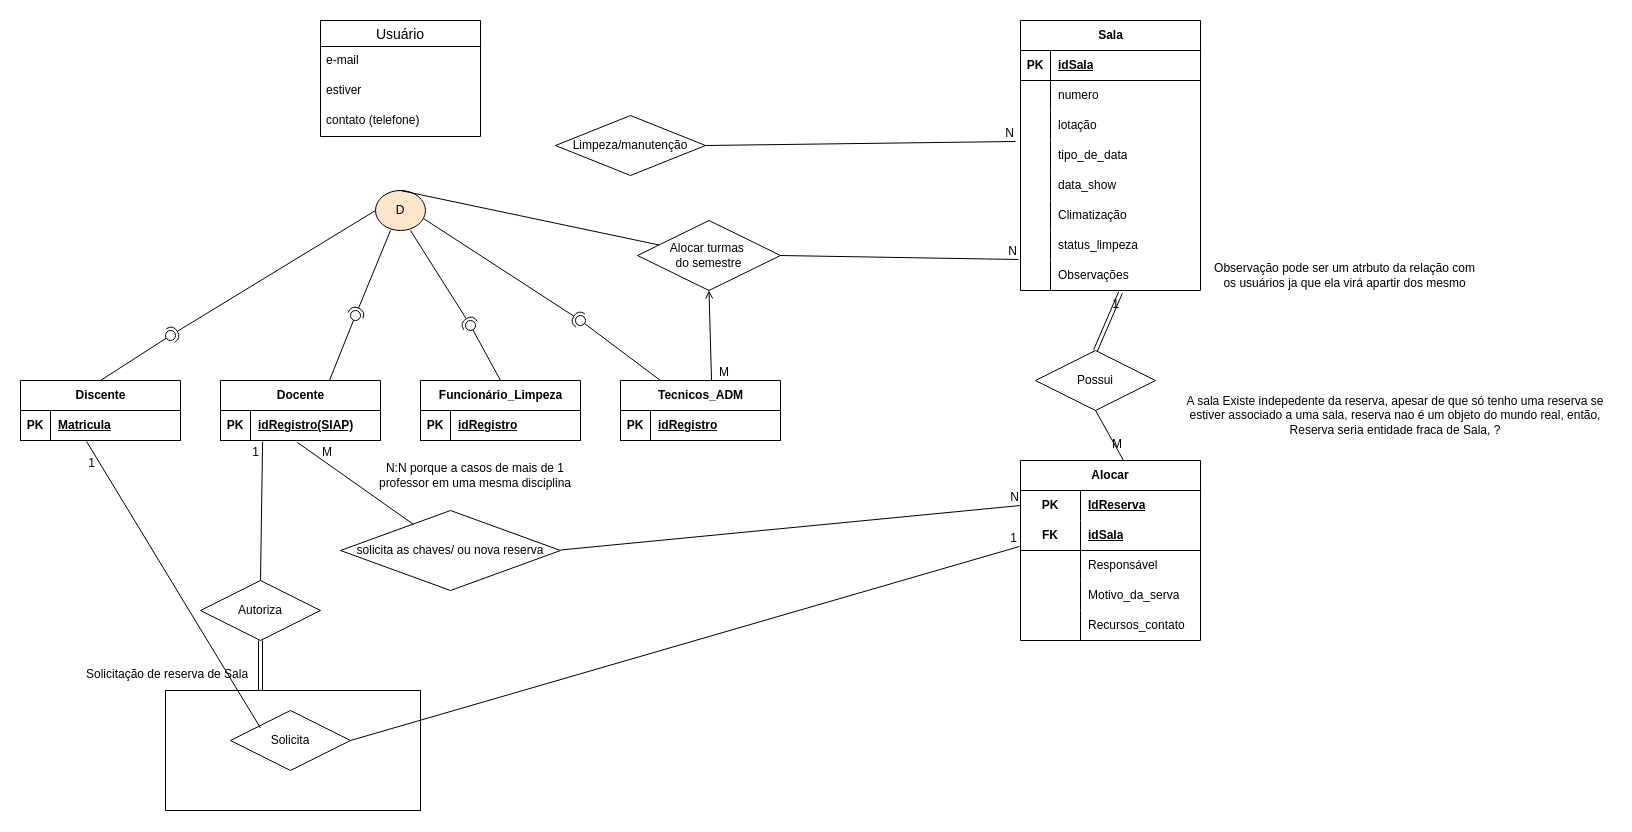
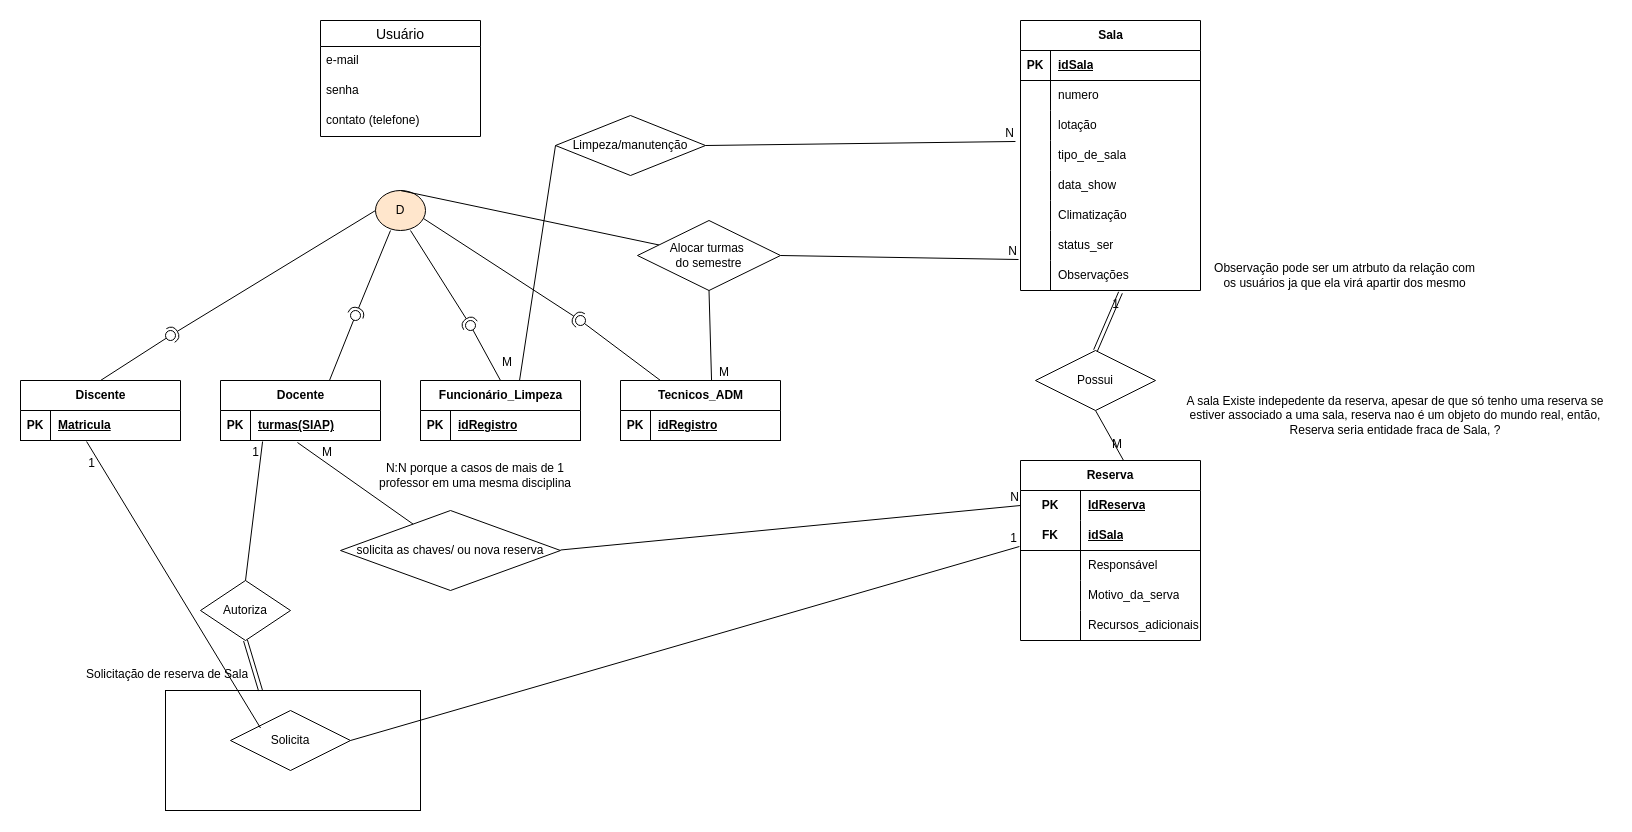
- <mxCell id="4" value="estiver" style="text;strokeColor=none;fillColor=none;spacingLeft=4;spacingRight=4;overflow=hidden;rotatable=0;points=[[0,0.5],[1,0.5]];portConstraint=eastwest;fontSize=12;whiteSpace=wrap;html=1;" vertex="1" parent="2"><mxGeometry y="56" width="160" height="30" as="geometry" /></mxCell>
+ <mxCell id="4" value="senha" style="text;strokeColor=none;fillColor=none;spacingLeft=4;spacingRight=4;overflow=hidden;rotatable=0;points=[[0,0.5],[1,0.5]];portConstraint=eastwest;fontSize=12;whiteSpace=wrap;html=1;" vertex="1" parent="2"><mxGeometry y="56" width="160" height="30" as="geometry" /></mxCell>
- <mxCell id="48" value="tipo_de_data" style="shape=partialRectangle;connectable=0;fillColor=none;top=0;left=0;bottom=0;right=0;align=left;spacingLeft=6;overflow=hidden;whiteSpace=wrap;html=1;" vertex="1" parent="46"><mxGeometry x="30" width="150" height="30" as="geometry"><mxRectangle width="150" height="30" as="alternateBounds" /></mxGeometry></mxCell>
+ <mxCell id="48" value="tipo_de_sala" style="shape=partialRectangle;connectable=0;fillColor=none;top=0;left=0;bottom=0;right=0;align=left;spacingLeft=6;overflow=hidden;whiteSpace=wrap;html=1;" vertex="1" parent="46"><mxGeometry x="30" width="150" height="30" as="geometry"><mxRectangle width="150" height="30" as="alternateBounds" /></mxGeometry></mxCell>
- <mxCell id="57" value="status_limpeza" style="shape=partialRectangle;connectable=0;fillColor=none;top=0;left=0;bottom=0;right=0;align=left;spacingLeft=6;overflow=hidden;whiteSpace=wrap;html=1;" vertex="1" parent="55"><mxGeometry x="30" width="150" height="30" as="geometry"><mxRectangle width="150" height="30" as="alternateBounds" /></mxGeometry></mxCell>
+ <mxCell id="57" value="status_ser" style="shape=partialRectangle;connectable=0;fillColor=none;top=0;left=0;bottom=0;right=0;align=left;spacingLeft=6;overflow=hidden;whiteSpace=wrap;html=1;" vertex="1" parent="55"><mxGeometry x="30" width="150" height="30" as="geometry"><mxRectangle width="150" height="30" as="alternateBounds" /></mxGeometry></mxCell>
+ <mxCell id="108" value="" style="endArrow=none;html=1;rounded=0;exitX=0.619;exitY=0;exitDx=0;exitDy=0;exitPerimeter=0;entryX=0;entryY=0.5;entryDx=0;entryDy=0;" edge="1" parent="1" source="19" target="110"><mxGeometry relative="1" as="geometry"><mxPoint x="519" y="380" as="sourcePoint" /><mxPoint x="1015" y="141" as="targetPoint" /></mxGeometry></mxCell>
+ <mxCell id="109" value="M" style="resizable=0;html=1;whiteSpace=wrap;align=left;verticalAlign=bottom;" connectable="0" vertex="1" parent="108"><mxGeometry x="-1" relative="1" as="geometry"><mxPoint x="-19" y="-10" as="offset" /></mxGeometry></mxCell>
- <mxCell id="81" value="" style="endArrow=open;html=1;rounded=0;entryX=0.5;entryY=1;entryDx=0;entryDy=0;exitX=0.569;exitY=-0.007;exitDx=0;exitDy=0;exitPerimeter=0;" edge="1" parent="1" source="23" target="78"><mxGeometry relative="1" as="geometry"><mxPoint x="760" y="330" as="sourcePoint" /><mxPoint x="920" y="330" as="targetPoint" /></mxGeometry></mxCell>
+ <mxCell id="81" value="" style="endArrow=none;html=1;rounded=0;entryX=0.5;entryY=1;entryDx=0;entryDy=0;exitX=0.569;exitY=-0.007;exitDx=0;exitDy=0;exitPerimeter=0;" edge="1" parent="1" source="23" target="78"><mxGeometry relative="1" as="geometry"><mxPoint x="760" y="330" as="sourcePoint" /><mxPoint x="920" y="330" as="targetPoint" /></mxGeometry></mxCell>
- <mxCell id="18" value="idRegistro(SIAP)" style="shape=partialRectangle;connectable=0;fillColor=none;top=0;left=0;bottom=0;right=0;align=left;spacingLeft=6;fontStyle=5;overflow=hidden;whiteSpace=wrap;html=1;" vertex="1" parent="16"><mxGeometry x="30" width="130" height="30" as="geometry"><mxRectangle width="130" height="30" as="alternateBounds" /></mxGeometry></mxCell>
+ <mxCell id="18" value="turmas(SIAP)" style="shape=partialRectangle;connectable=0;fillColor=none;top=0;left=0;bottom=0;right=0;align=left;spacingLeft=6;fontStyle=5;overflow=hidden;whiteSpace=wrap;html=1;" vertex="1" parent="16"><mxGeometry x="30" width="130" height="30" as="geometry"><mxRectangle width="130" height="30" as="alternateBounds" /></mxGeometry></mxCell>
- <mxCell id="62" value="Alocar" style="shape=table;startSize=30;container=1;collapsible=1;childLayout=tableLayout;fixedRows=1;rowLines=0;fontStyle=1;align=center;resizeLast=1;html=1;whiteSpace=wrap;" vertex="1" parent="1"><mxGeometry x="1020" y="460" width="180" height="180" as="geometry" /></mxCell>
+ <mxCell id="62" value="Reserva" style="shape=table;startSize=30;container=1;collapsible=1;childLayout=tableLayout;fixedRows=1;rowLines=0;fontStyle=1;align=center;resizeLast=1;html=1;whiteSpace=wrap;" vertex="1" parent="1"><mxGeometry x="1020" y="460" width="180" height="180" as="geometry" /></mxCell>
- <mxCell id="83" value="Autoriza" style="shape=rhombus;perimeter=rhombusPerimeter;whiteSpace=wrap;html=1;align=center;" vertex="1" parent="1"><mxGeometry x="200" y="580" width="120" height="60" as="geometry" /></mxCell>
+ <mxCell id="83" value="Autoriza" style="shape=rhombus;perimeter=rhombusPerimeter;whiteSpace=wrap;html=1;align=center;" vertex="1" parent="1"><mxGeometry x="200" y="580" width="90" height="60" as="geometry" /></mxCell>
- <mxCell id="77" value="Recursos_contato" style="shape=partialRectangle;connectable=0;fillColor=none;top=0;left=0;bottom=0;right=0;align=left;spacingLeft=6;overflow=hidden;html=1;whiteSpace=wrap;" vertex="1" parent="75"><mxGeometry x="60" width="120" height="30" as="geometry"><mxRectangle width="120" height="30" as="alternateBounds" /></mxGeometry></mxCell>
+ <mxCell id="77" value="Recursos_adicionais" style="shape=partialRectangle;connectable=0;fillColor=none;top=0;left=0;bottom=0;right=0;align=left;spacingLeft=6;overflow=hidden;html=1;whiteSpace=wrap;" vertex="1" parent="75"><mxGeometry x="60" width="120" height="30" as="geometry"><mxRectangle width="120" height="30" as="alternateBounds" /></mxGeometry></mxCell>
